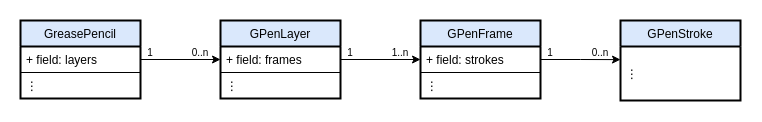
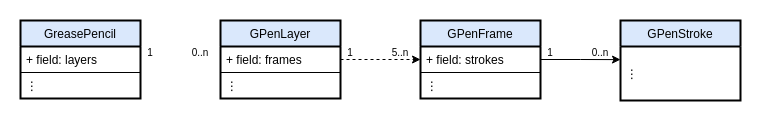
- <mxCell id="20" value="1..n" style="text;html=1;strokeColor=none;fillColor=none;align=center;verticalAlign=top;whiteSpace=wrap;rounded=0;shadow=0;glass=0;sketch=0;fontSize=10;" vertex="1" parent="1"><mxGeometry x="390" y="40" width="20" height="10" as="geometry" /></mxCell>
+ <mxCell id="20" value="5..n" style="text;html=1;strokeColor=none;fillColor=none;align=center;verticalAlign=top;whiteSpace=wrap;rounded=0;shadow=0;glass=0;sketch=0;fontSize=10;" vertex="1" parent="1"><mxGeometry x="390" y="40" width="20" height="10" as="geometry" /></mxCell>
- <mxCell id="14" style="edgeStyle=orthogonalEdgeStyle;rounded=0;orthogonalLoop=1;jettySize=auto;html=1;exitX=1;exitY=0.5;exitDx=0;exitDy=0;entryX=0;entryY=0.5;entryDx=0;entryDy=0;fontSize=27;" edge="1" parent="1" source="3" target="7"><mxGeometry relative="1" as="geometry" /></mxCell>
- <mxCell id="5" style="edgeStyle=orthogonalEdgeStyle;rounded=0;orthogonalLoop=1;jettySize=auto;html=1;exitX=1;exitY=0.5;exitDx=0;exitDy=0;entryX=0;entryY=0.5;entryDx=0;entryDy=0;fontSize=27;" edge="1" parent="1" source="6" target="10"><mxGeometry relative="1" as="geometry" /></mxCell>
+ <mxCell id="5" style="edgeStyle=orthogonalEdgeStyle;rounded=0;orthogonalLoop=1;jettySize=auto;html=1;exitX=1;exitY=0.5;exitDx=0;exitDy=0;entryX=0;entryY=0.5;entryDx=0;entryDy=0;fontSize=27;dashed=1;" edge="1" parent="1" source="6" target="10"><mxGeometry relative="1" as="geometry" /></mxCell>
